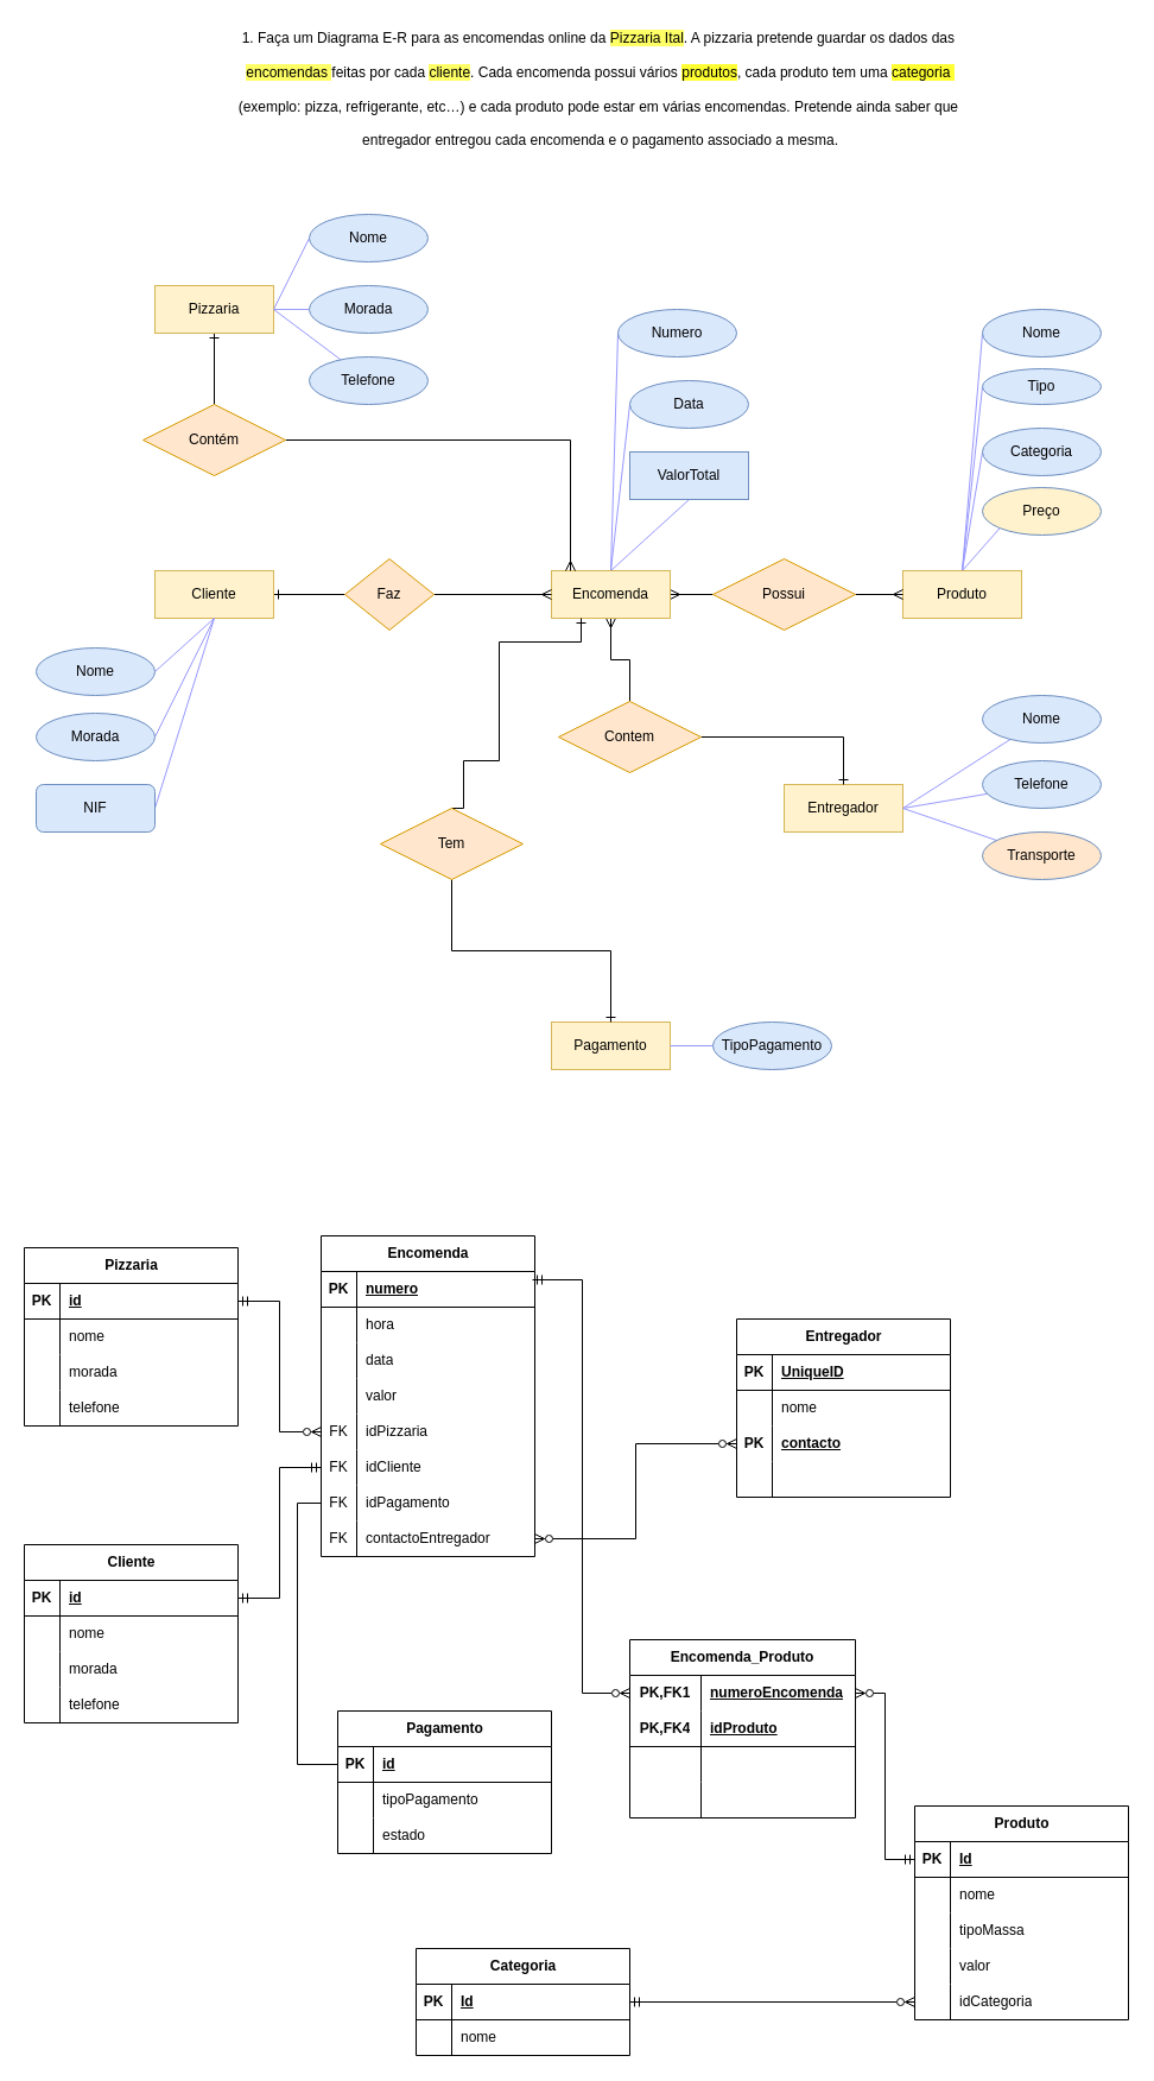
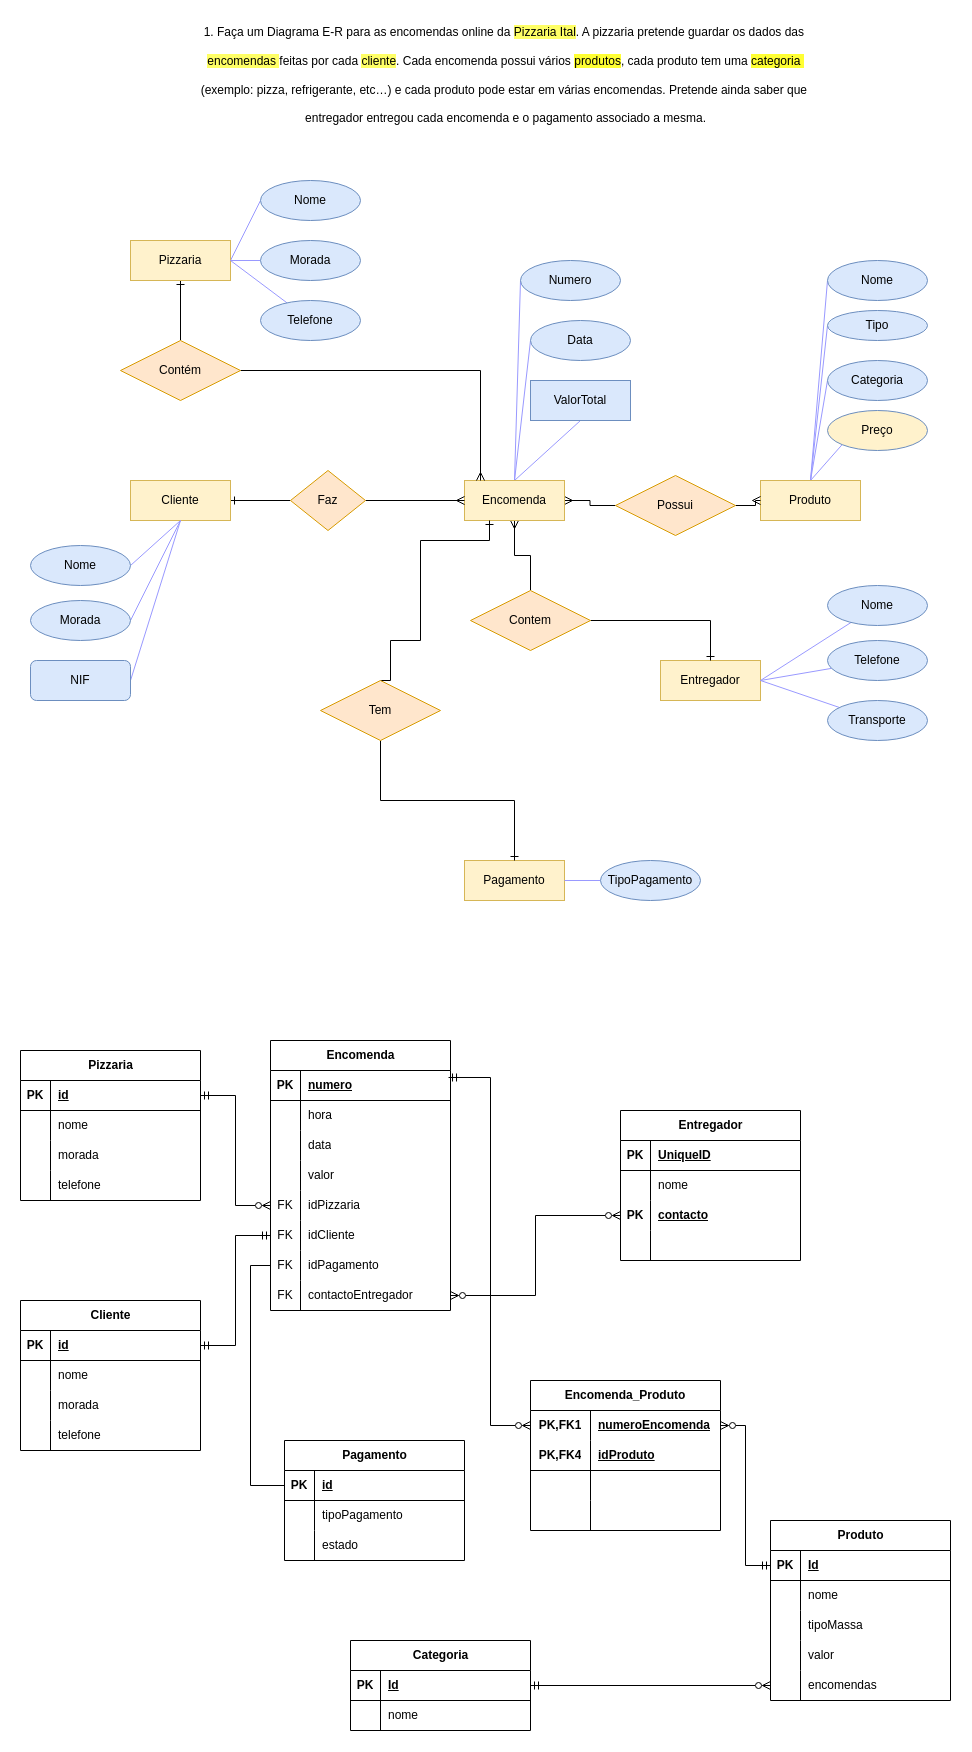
- <mxCell id="19" value="Possui" style="shape=rhombus;perimeter=rhombusPerimeter;whiteSpace=wrap;html=1;align=center;fillColor=#ffe6cc;strokeColor=#d79b00;" parent="1" vertex="1"><mxGeometry x="600" y="470" width="120" height="60" as="geometry" /></mxCell>
+ <mxCell id="19" value="Possui" style="shape=rhombus;perimeter=rhombusPerimeter;whiteSpace=wrap;html=1;align=center;fillColor=#ffe6cc;strokeColor=#d79b00;" parent="1" vertex="1"><mxGeometry x="615" y="475" width="120" height="60" as="geometry" /></mxCell>
- <mxCell id="55" value="Transporte" style="ellipse;whiteSpace=wrap;html=1;align=center;fillColor=#ffe6cc;strokeColor=#6c8ebf;" parent="1" vertex="1"><mxGeometry x="827" y="700" width="100" height="40" as="geometry" /></mxCell>
+ <mxCell id="55" value="Transporte" style="ellipse;whiteSpace=wrap;html=1;align=center;fillColor=#dae8fc;strokeColor=#6c8ebf;" parent="1" vertex="1"><mxGeometry x="827" y="700" width="100" height="40" as="geometry" /></mxCell>
- <mxCell id="154" value="idCategoria" style="shape=partialRectangle;connectable=0;fillColor=none;top=0;left=0;bottom=0;right=0;align=left;spacingLeft=6;overflow=hidden;whiteSpace=wrap;html=1;" vertex="1" parent="152"><mxGeometry x="30" width="150" height="30" as="geometry"><mxRectangle width="150" height="30" as="alternateBounds" /></mxGeometry></mxCell>
+ <mxCell id="154" value="encomendas" style="shape=partialRectangle;connectable=0;fillColor=none;top=0;left=0;bottom=0;right=0;align=left;spacingLeft=6;overflow=hidden;whiteSpace=wrap;html=1;" vertex="1" parent="152"><mxGeometry x="30" width="150" height="30" as="geometry"><mxRectangle width="150" height="30" as="alternateBounds" /></mxGeometry></mxCell>
